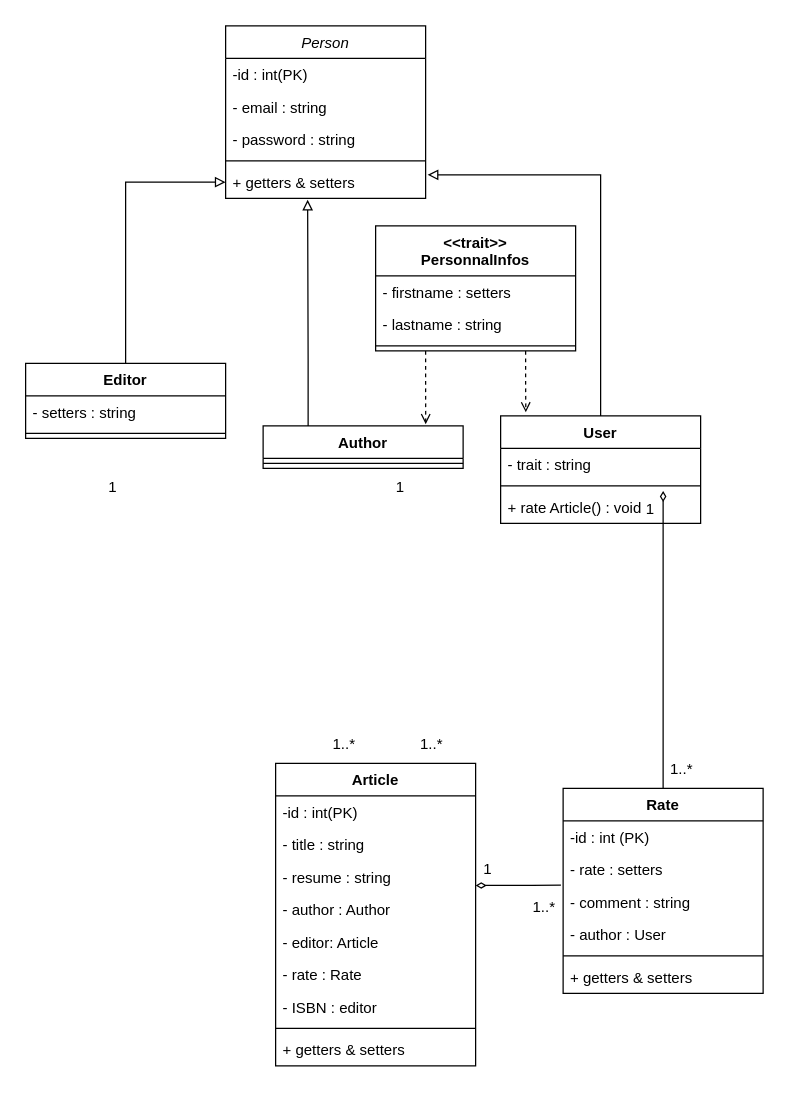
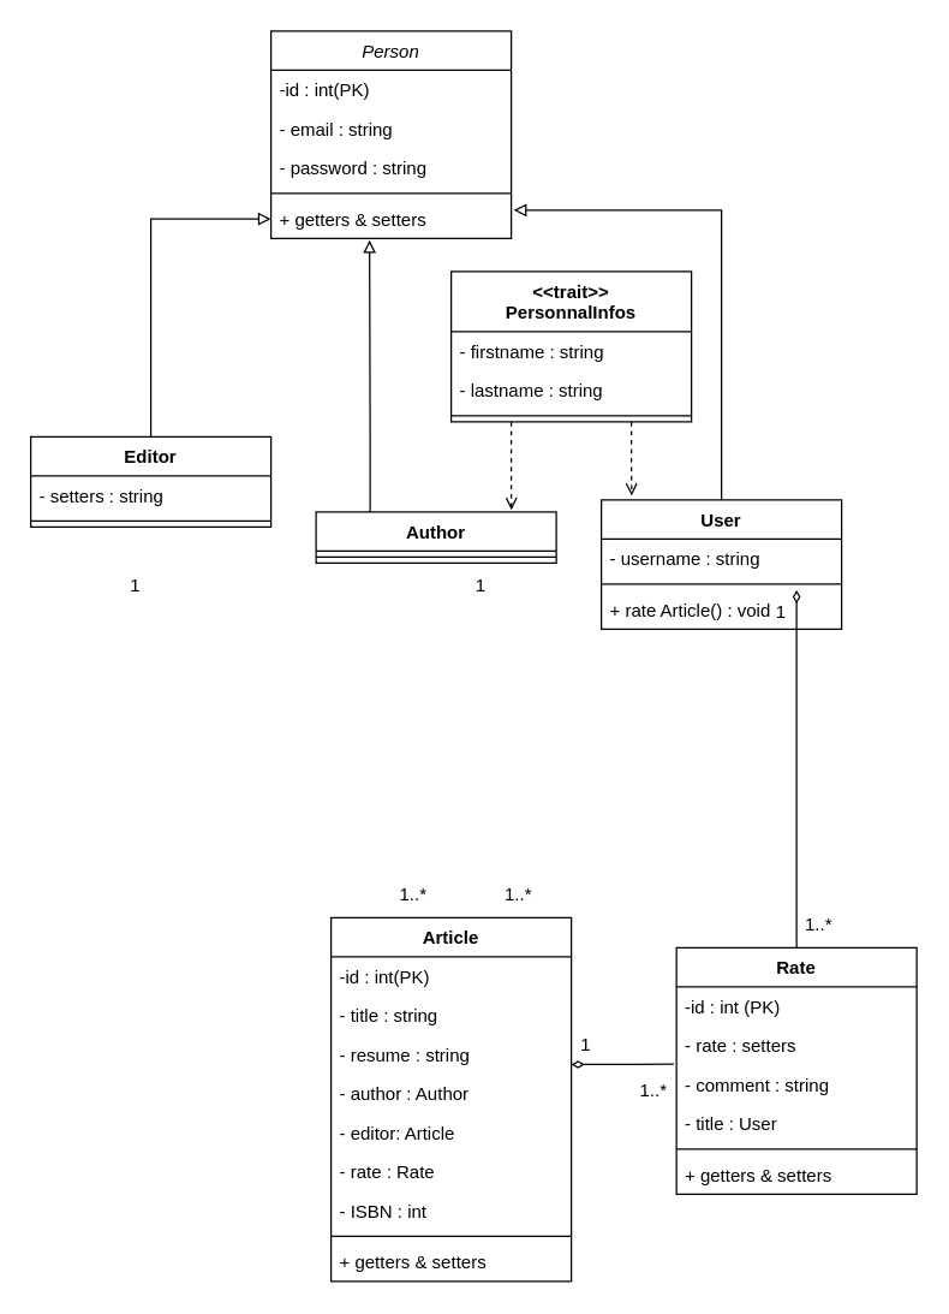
- <mxCell id="50" value="- firstname : setters" style="text;strokeColor=none;fillColor=none;align=left;verticalAlign=top;spacingLeft=4;spacingRight=4;overflow=hidden;rotatable=0;points=[[0,0.5],[1,0.5]];portConstraint=eastwest;" vertex="1" parent="49"><mxGeometry y="40" width="160" height="26" as="geometry" /></mxCell>
+ <mxCell id="50" value="- firstname : string" style="text;strokeColor=none;fillColor=none;align=left;verticalAlign=top;spacingLeft=4;spacingRight=4;overflow=hidden;rotatable=0;points=[[0,0.5],[1,0.5]];portConstraint=eastwest;" vertex="1" parent="49"><mxGeometry y="40" width="160" height="26" as="geometry" /></mxCell>
- <mxCell id="38" value="- trait : string" style="text;strokeColor=none;fillColor=none;align=left;verticalAlign=top;spacingLeft=4;spacingRight=4;overflow=hidden;rotatable=0;points=[[0,0.5],[1,0.5]];portConstraint=eastwest;" vertex="1" parent="37"><mxGeometry y="26" width="160" height="26" as="geometry" /></mxCell>
+ <mxCell id="38" value="- username : string" style="text;strokeColor=none;fillColor=none;align=left;verticalAlign=top;spacingLeft=4;spacingRight=4;overflow=hidden;rotatable=0;points=[[0,0.5],[1,0.5]];portConstraint=eastwest;" vertex="1" parent="37"><mxGeometry y="26" width="160" height="26" as="geometry" /></mxCell>
- <mxCell id="17" value="- author : User" style="text;strokeColor=none;fillColor=none;align=left;verticalAlign=top;spacingLeft=4;spacingRight=4;overflow=hidden;rotatable=0;points=[[0,0.5],[1,0.5]];portConstraint=eastwest;" vertex="1" parent="13"><mxGeometry y="104" width="160" height="26" as="geometry" /></mxCell>
+ <mxCell id="17" value="- title : User" style="text;strokeColor=none;fillColor=none;align=left;verticalAlign=top;spacingLeft=4;spacingRight=4;overflow=hidden;rotatable=0;points=[[0,0.5],[1,0.5]];portConstraint=eastwest;" vertex="1" parent="13"><mxGeometry y="104" width="160" height="26" as="geometry" /></mxCell>
- <mxCell id="9" value="- ISBN : editor" style="text;strokeColor=none;fillColor=none;align=left;verticalAlign=top;spacingLeft=4;spacingRight=4;overflow=hidden;rotatable=0;points=[[0,0.5],[1,0.5]];portConstraint=eastwest;" vertex="1" parent="2"><mxGeometry y="182" width="160" height="26" as="geometry" /></mxCell>
+ <mxCell id="9" value="- ISBN : int" style="text;strokeColor=none;fillColor=none;align=left;verticalAlign=top;spacingLeft=4;spacingRight=4;overflow=hidden;rotatable=0;points=[[0,0.5],[1,0.5]];portConstraint=eastwest;" vertex="1" parent="2"><mxGeometry y="182" width="160" height="26" as="geometry" /></mxCell>
